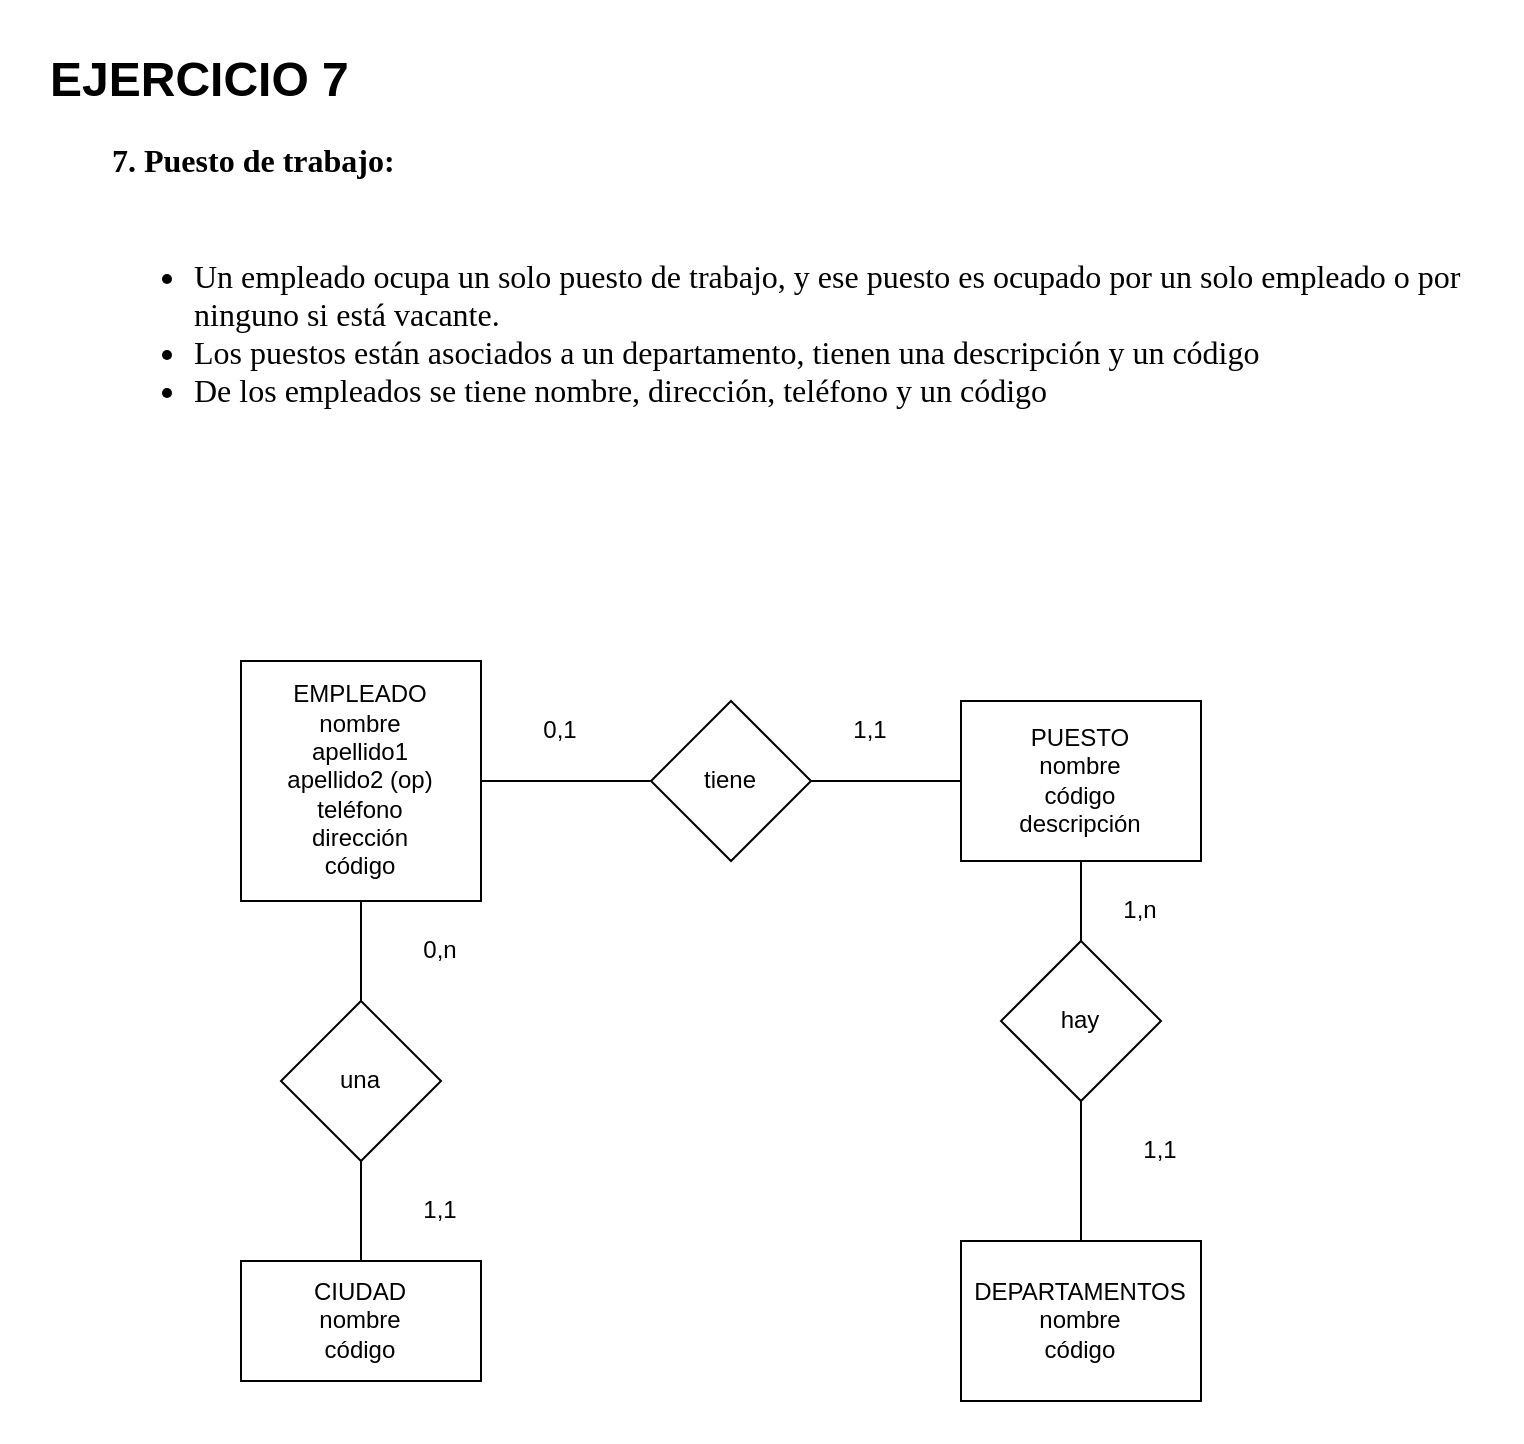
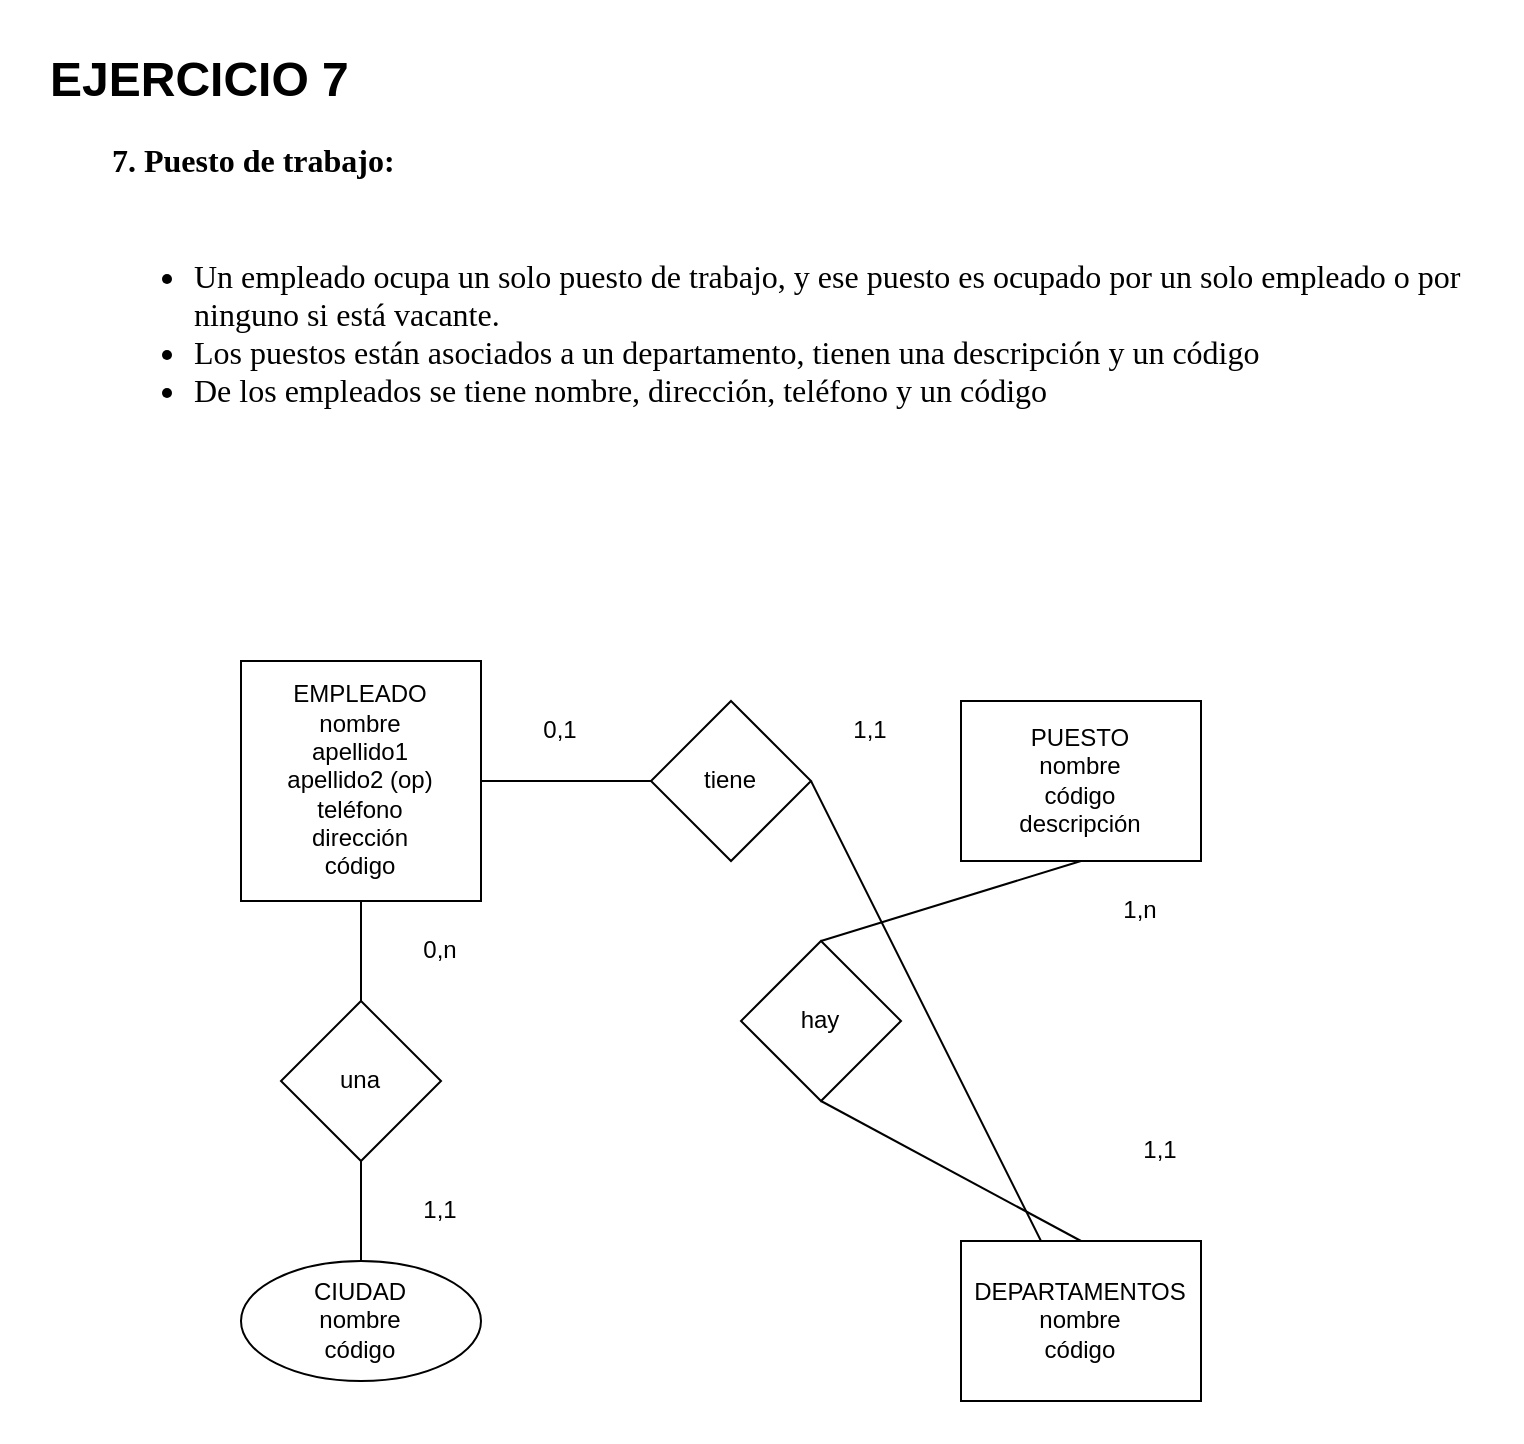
- <mxCell id="4" value="" style="endArrow=none;html=1;rounded=0;exitX=1;exitY=0.5;exitDx=0;exitDy=0;startArrow=none;entryX=0;entryY=0.5;entryDx=0;entryDy=0;" edge="1" parent="1" source="5" target="7"><mxGeometry width="50" height="50" relative="1" as="geometry"><mxPoint x="260" y="410" as="sourcePoint" /><mxPoint x="480" y="390" as="targetPoint" /></mxGeometry></mxCell>
+ <mxCell id="4" value="" style="endArrow=none;html=1;rounded=0;exitX=1;exitY=0.5;exitDx=0;exitDy=0;startArrow=none;" edge="1" parent="1" source="5" target="10"><mxGeometry width="50" height="50" relative="1" as="geometry"><mxPoint x="260" y="410" as="sourcePoint" /><mxPoint x="480" y="390" as="targetPoint" /></mxGeometry></mxCell>
- <mxCell id="12" value="hay" style="rhombus;whiteSpace=wrap;html=1;" vertex="1" parent="1"><mxGeometry x="500" y="470" width="80" height="80" as="geometry" /></mxCell>
+ <mxCell id="12" value="hay" style="rhombus;whiteSpace=wrap;html=1;" vertex="1" parent="1"><mxGeometry x="370" y="470" width="80" height="80" as="geometry" /></mxCell>
- <mxCell id="17" value="CIUDAD&lt;br&gt;nombre&lt;br&gt;código" style="rounded=0;whiteSpace=wrap;html=1;" vertex="1" parent="1"><mxGeometry x="120" y="630" width="120" height="60" as="geometry" /></mxCell>
+ <mxCell id="17" value="CIUDAD&lt;br&gt;nombre&lt;br&gt;código" style="ellipse;whiteSpace=wrap;html=1;" vertex="1" parent="1"><mxGeometry x="120" y="630" width="120" height="60" as="geometry" /></mxCell>
